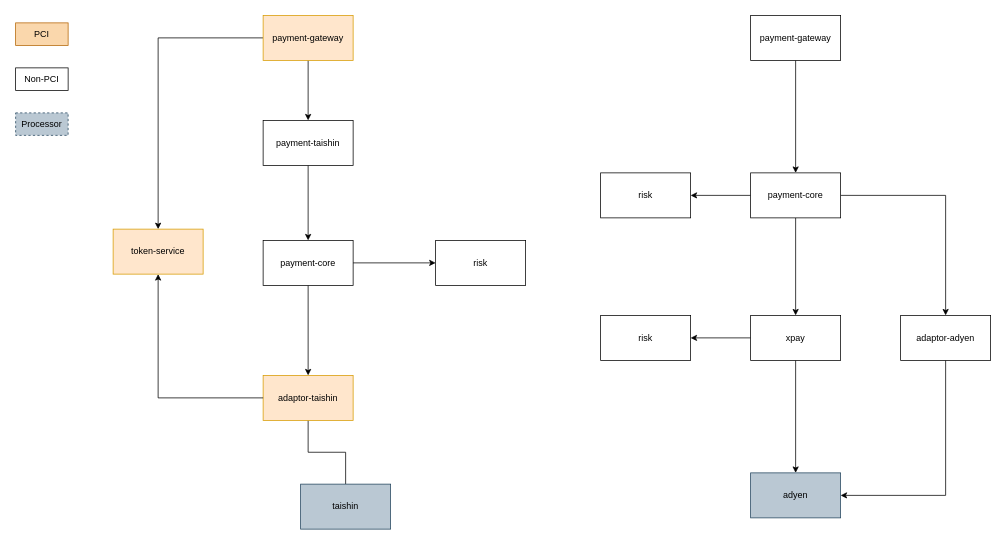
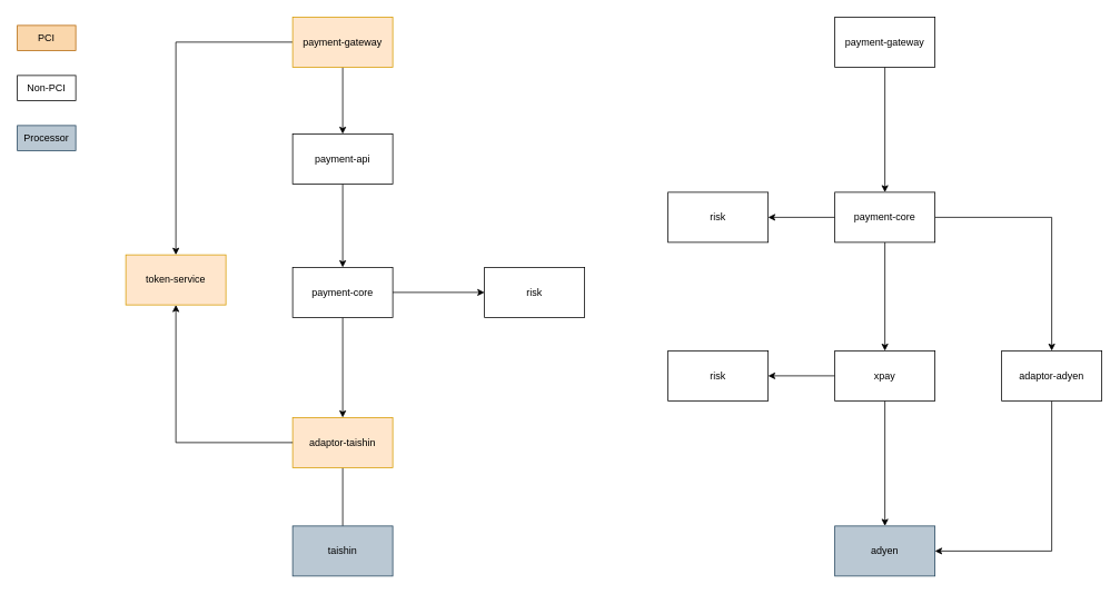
- <mxCell id="27" value="Processor" style="rounded=0;whiteSpace=wrap;html=1;fillColor=#bac8d3;strokeColor=#23445d;dashed=1;" parent="1" vertex="1"><mxGeometry x="20" y="150" width="70" height="30" as="geometry" /></mxCell>
+ <mxCell id="27" value="Processor" style="rounded=0;whiteSpace=wrap;html=1;fillColor=#bac8d3;strokeColor=#23445d;" parent="1" vertex="1"><mxGeometry x="20" y="150" width="70" height="30" as="geometry" /></mxCell>
- <mxCell id="6" value="payment-taishin" style="rounded=0;whiteSpace=wrap;html=1;" parent="1" vertex="1"><mxGeometry x="350" y="160" width="120" height="60" as="geometry" /></mxCell>
+ <mxCell id="6" value="payment-api" style="rounded=0;whiteSpace=wrap;html=1;" parent="1" vertex="1"><mxGeometry x="350" y="160" width="120" height="60" as="geometry" /></mxCell>
- <mxCell id="13" value="taishin" style="rounded=0;whiteSpace=wrap;html=1;fillColor=#bac8d3;strokeColor=#23445d;" parent="1" vertex="1"><mxGeometry x="400" y="645" width="120" height="60" as="geometry" /></mxCell>
+ <mxCell id="13" value="taishin" style="rounded=0;whiteSpace=wrap;html=1;fillColor=#bac8d3;strokeColor=#23445d;" parent="1" vertex="1"><mxGeometry x="350" y="630" width="120" height="60" as="geometry" /></mxCell>
